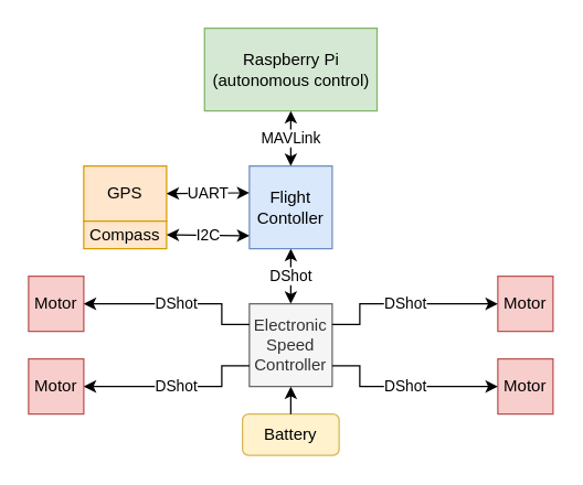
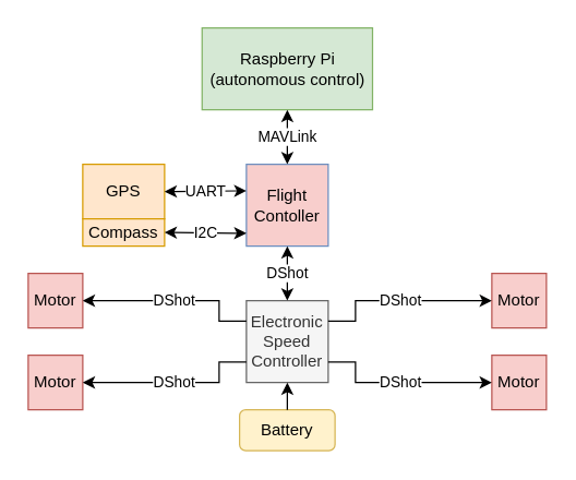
- <mxCell id="2" value="Flight Contoller" style="whiteSpace=wrap;html=1;aspect=fixed;fillColor=#dae8fc;strokeColor=#6c8ebf;" parent="1" vertex="1"><mxGeometry x="180" y="120" width="60" height="60" as="geometry" /></mxCell>
+ <mxCell id="2" value="Flight Contoller" style="whiteSpace=wrap;html=1;aspect=fixed;fillColor=#f8cecc;strokeColor=#6c8ebf;" parent="1" vertex="1"><mxGeometry x="180" y="120" width="60" height="60" as="geometry" /></mxCell>
